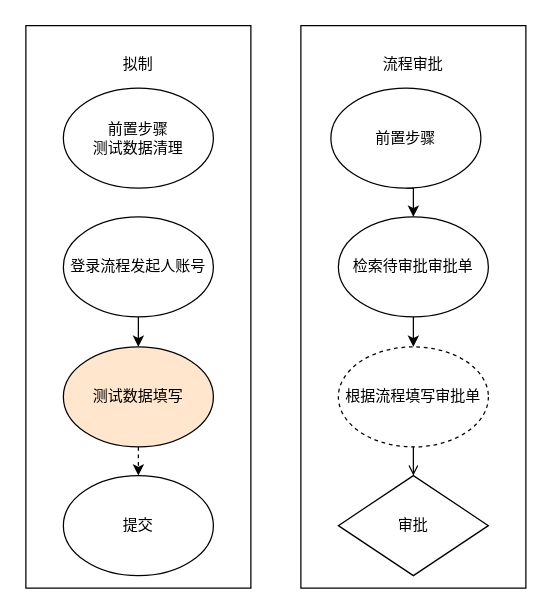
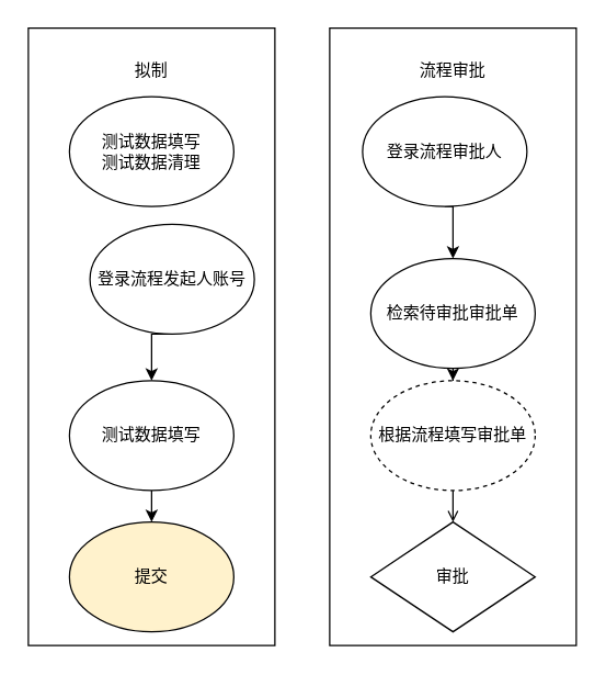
- <mxCell id="4" value="前置步骤&lt;br&gt;测试数据清理" style="ellipse;whiteSpace=wrap;html=1;" vertex="1" parent="1"><mxGeometry x="50" y="70" width="120" height="80" as="geometry" /></mxCell>
+ <mxCell id="4" value="测试数据填写&lt;br&gt;测试数据清理" style="ellipse;whiteSpace=wrap;html=1;" vertex="1" parent="1"><mxGeometry x="50" y="70" width="120" height="80" as="geometry" /></mxCell>
- <mxCell id="13" value="前置步骤" style="ellipse;whiteSpace=wrap;html=1;" vertex="1" parent="1"><mxGeometry x="264" y="70" width="120" height="80" as="geometry" /></mxCell>
+ <mxCell id="13" value="登录流程审批人" style="ellipse;whiteSpace=wrap;html=1;" vertex="1" parent="1"><mxGeometry x="264" y="70" width="120" height="80" as="geometry" /></mxCell>
- <mxCell id="6" value="登录流程发起人账号" style="ellipse;whiteSpace=wrap;html=1;" vertex="1" parent="1"><mxGeometry x="50" y="173" width="120" height="80" as="geometry" /></mxCell>
+ <mxCell id="6" value="登录流程发起人账号" style="ellipse;whiteSpace=wrap;html=1;" vertex="1" parent="1"><mxGeometry x="65" y="163" width="120" height="80" as="geometry" /></mxCell>
- <mxCell id="11" value="检索待审批审批单" style="ellipse;whiteSpace=wrap;html=1;" vertex="1" parent="1"><mxGeometry x="270" y="173" width="120" height="80" as="geometry" /></mxCell>
+ <mxCell id="11" value="检索待审批审批单" style="ellipse;whiteSpace=wrap;html=1;" vertex="1" parent="1"><mxGeometry x="270" y="188" width="120" height="80" as="geometry" /></mxCell>
- <mxCell id="8" value="测试数据填写" style="ellipse;whiteSpace=wrap;html=1;fillColor=#ffe6cc;" vertex="1" parent="1"><mxGeometry x="50" y="277" width="120" height="80" as="geometry" /></mxCell>
+ <mxCell id="8" value="测试数据填写" style="ellipse;whiteSpace=wrap;html=1;" vertex="1" parent="1"><mxGeometry x="50" y="277" width="120" height="80" as="geometry" /></mxCell>
- <mxCell id="7" style="edgeStyle=orthogonalEdgeStyle;rounded=0;orthogonalLoop=1;jettySize=auto;html=1;exitX=0.5;exitY=1;exitDx=0;exitDy=0;entryX=0.5;entryY=0;entryDx=0;entryDy=0;dashed=1;" edge="1" parent="1" source="8" target="9"><mxGeometry relative="1" as="geometry" /></mxCell>
+ <mxCell id="7" style="edgeStyle=orthogonalEdgeStyle;rounded=0;orthogonalLoop=1;jettySize=auto;html=1;exitX=0.5;exitY=1;exitDx=0;exitDy=0;entryX=0.5;entryY=0;entryDx=0;entryDy=0;" edge="1" parent="1" source="8" target="9"><mxGeometry relative="1" as="geometry" /></mxCell>
- <mxCell id="9" value="提交" style="ellipse;whiteSpace=wrap;html=1;" vertex="1" parent="1"><mxGeometry x="50" y="380" width="120" height="80" as="geometry" /></mxCell>
+ <mxCell id="9" value="提交" style="ellipse;whiteSpace=wrap;html=1;fillColor=#fff2cc;" vertex="1" parent="1"><mxGeometry x="50" y="380" width="120" height="80" as="geometry" /></mxCell>
